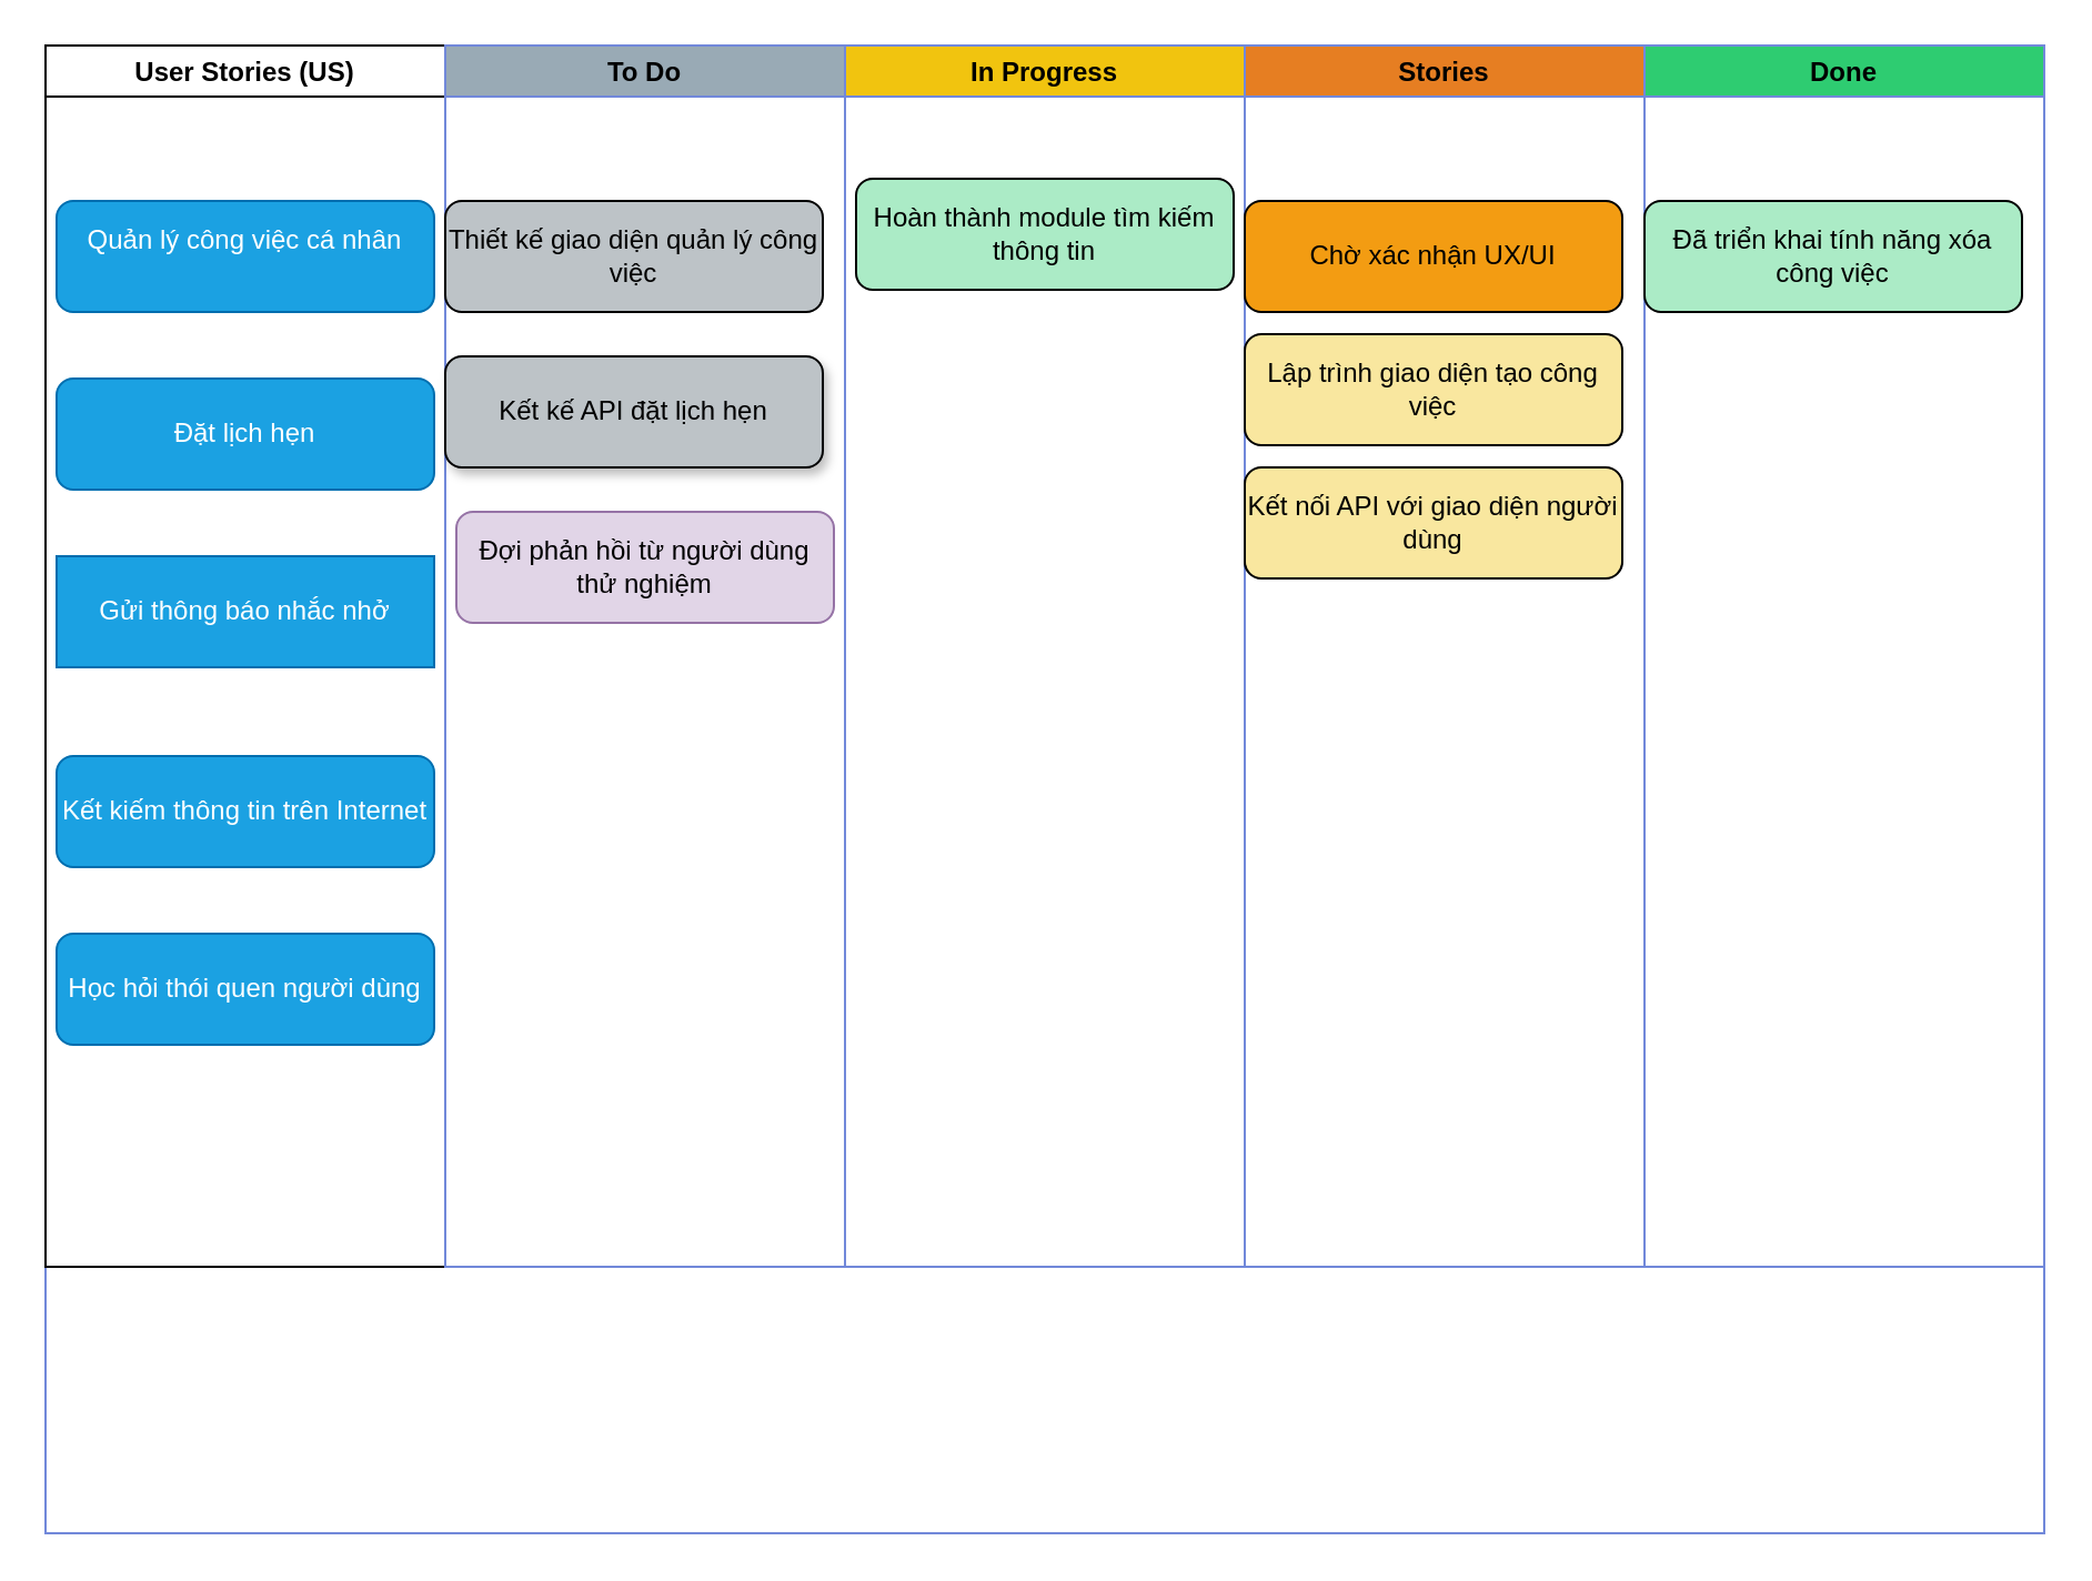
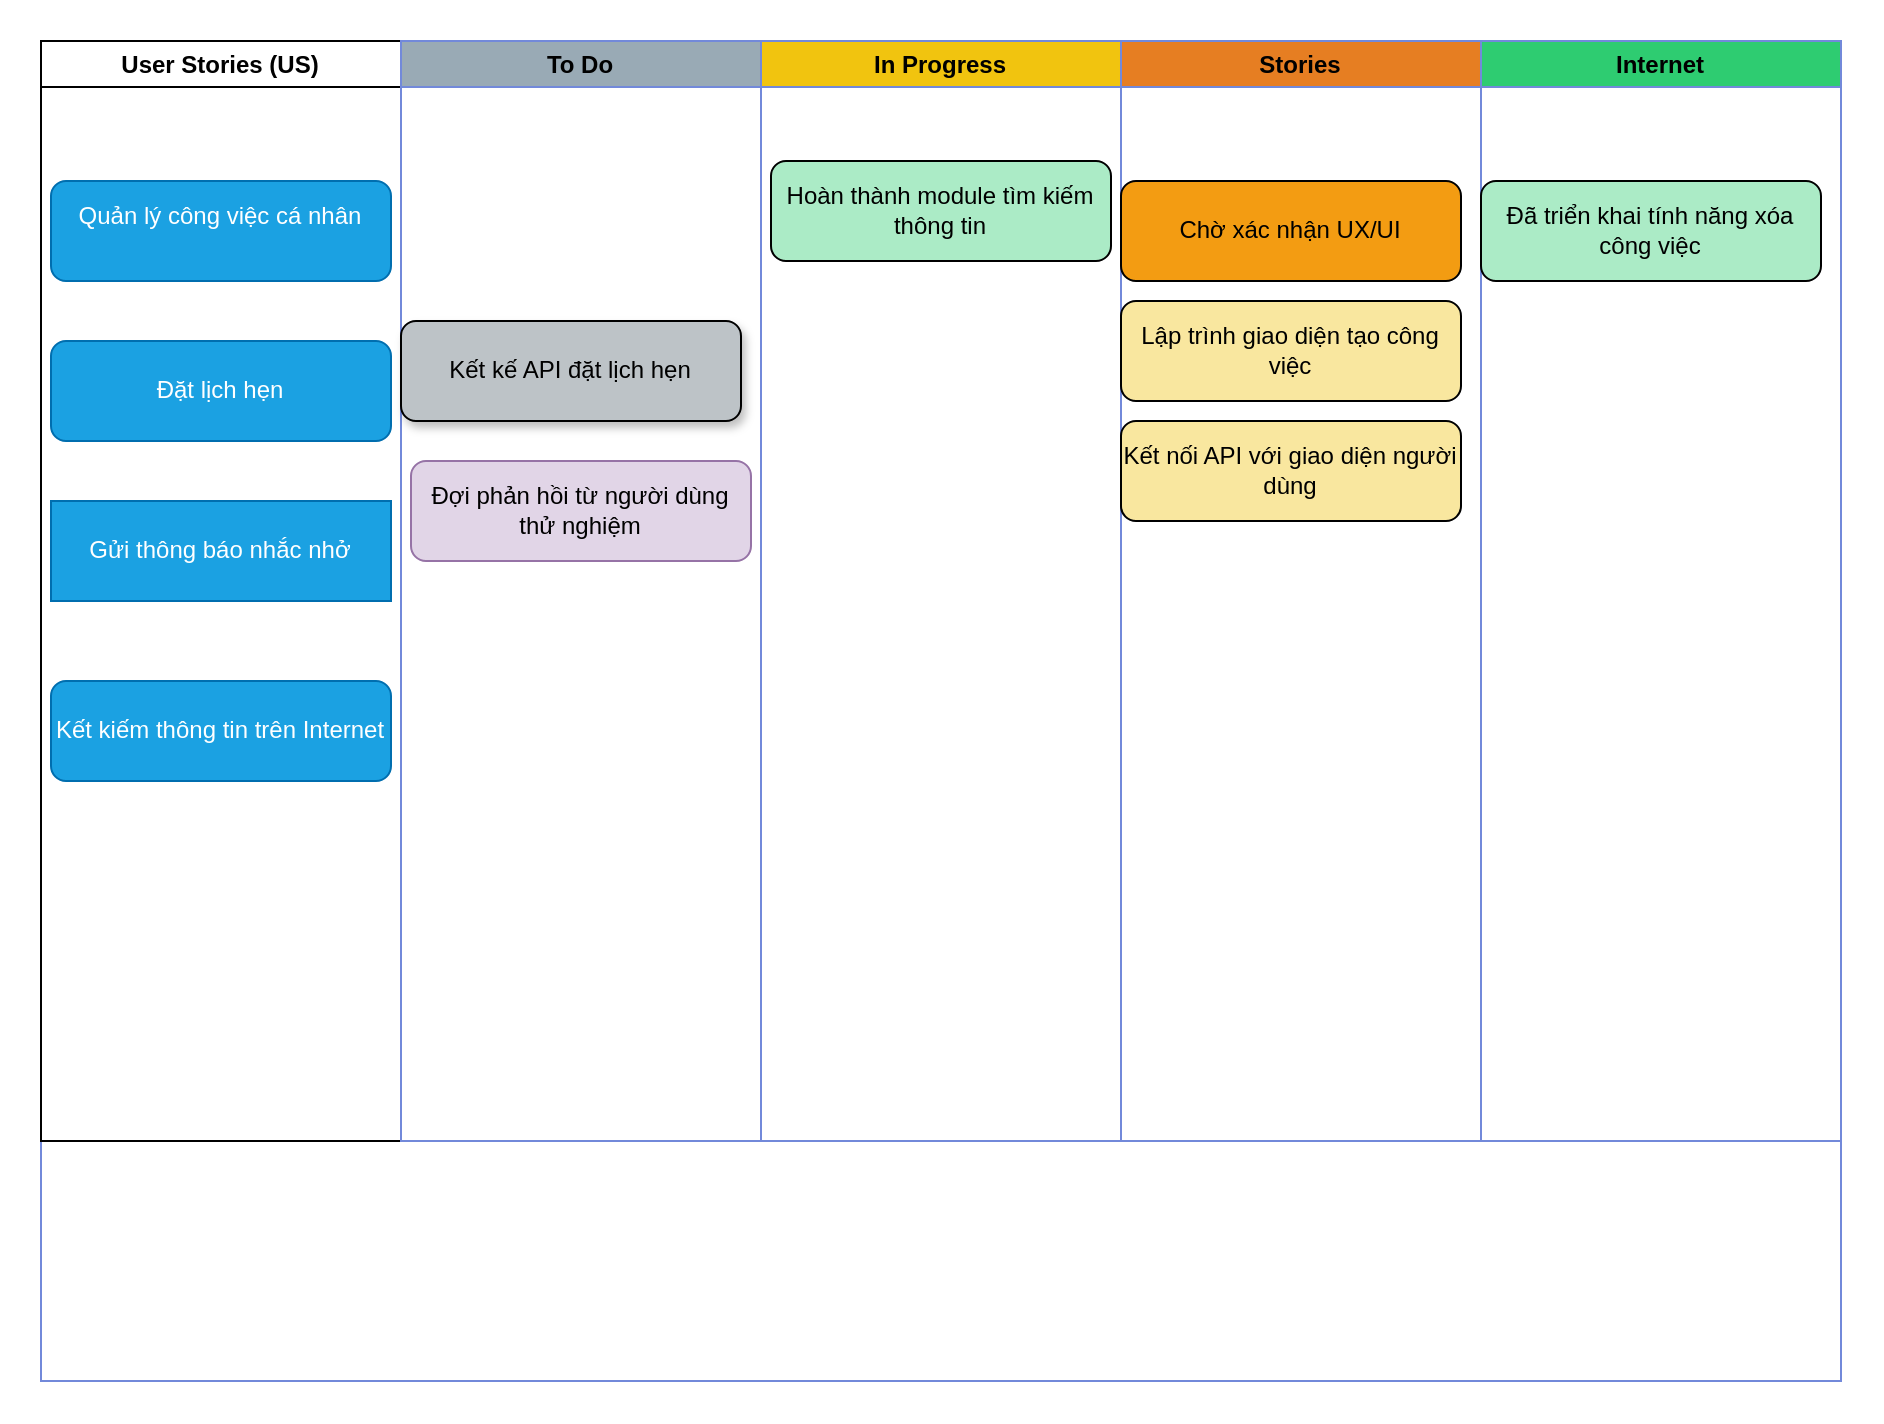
- <mxCell id="19" value="Done" style="swimlane;fillColor=#2ECC71;fontColor=#000000;strokeColor=#7289DA;startSize=23;" parent="2" vertex="1"><mxGeometry x="720" width="180" height="550" as="geometry" /></mxCell>
+ <mxCell id="19" value="Internet" style="swimlane;fillColor=#2ECC71;fontColor=#000000;strokeColor=#7289DA;startSize=23;" parent="2" vertex="1"><mxGeometry x="720" width="180" height="550" as="geometry" /></mxCell>
- <mxCell id="10" value="Thiết kế giao diện quản lý công việc" style="rounded=1;whiteSpace=wrap;fillColor=#BDC3C7;fontColor=#000000" parent="9" vertex="1"><mxGeometry y="70" width="170" height="50" as="geometry" /></mxCell>
- <mxCell id="8" value="Học hỏi thói quen người dùng" style="rounded=1;whiteSpace=wrap;html=1;fillColor=#1ba1e2;strokeColor=#006EAF;fontColor=#ffffff;" vertex="1" parent="3"><mxGeometry x="5" y="400" width="170" height="50" as="geometry" /></mxCell>
